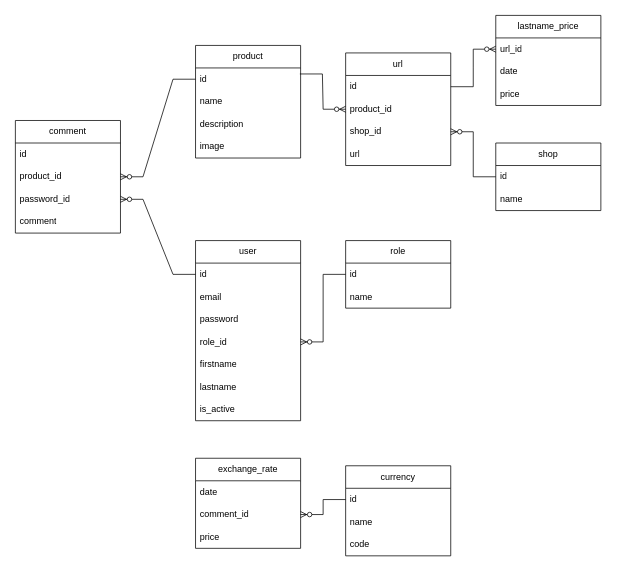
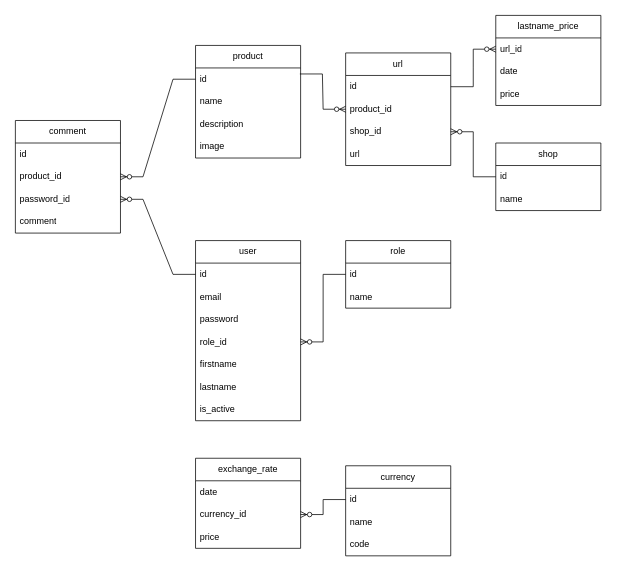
- <mxCell id="41" value="comment_id" style="text;strokeColor=none;fillColor=none;align=left;verticalAlign=middle;spacingLeft=4;spacingRight=4;overflow=hidden;points=[[0,0.5],[1,0.5]];portConstraint=eastwest;rotatable=0;whiteSpace=wrap;html=1;" parent="39" vertex="1"><mxGeometry y="60" width="140" height="30" as="geometry" /></mxCell>
+ <mxCell id="41" value="currency_id" style="text;strokeColor=none;fillColor=none;align=left;verticalAlign=middle;spacingLeft=4;spacingRight=4;overflow=hidden;points=[[0,0.5],[1,0.5]];portConstraint=eastwest;rotatable=0;whiteSpace=wrap;html=1;" parent="39" vertex="1"><mxGeometry y="60" width="140" height="30" as="geometry" /></mxCell>
